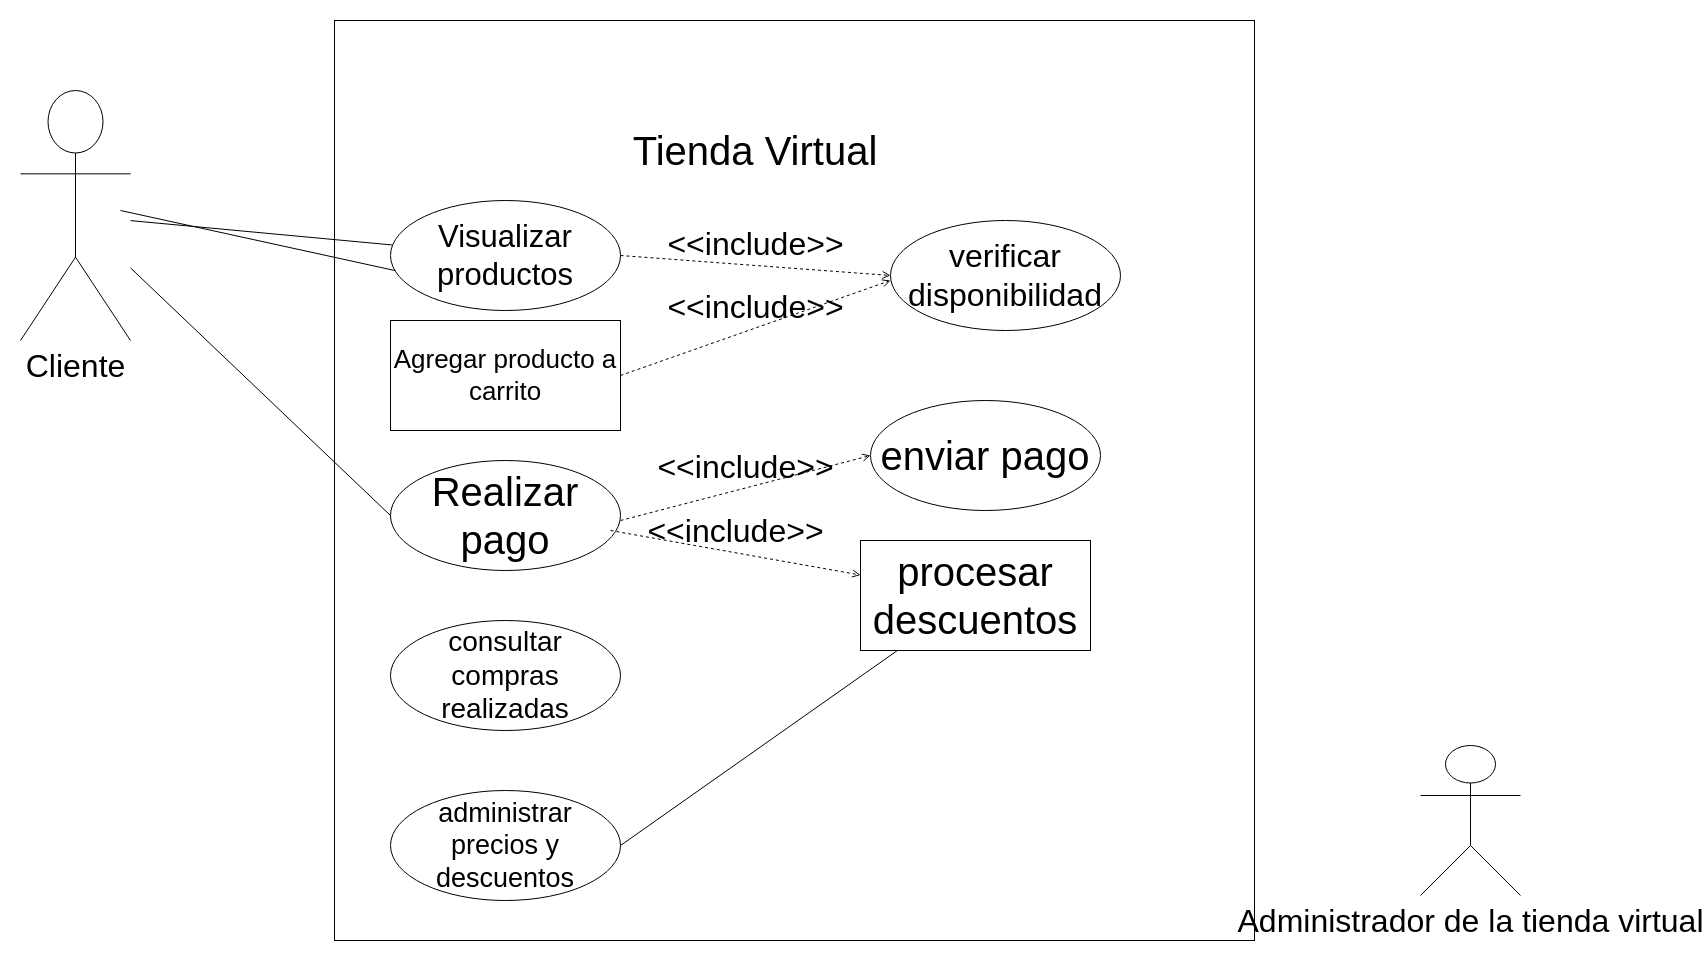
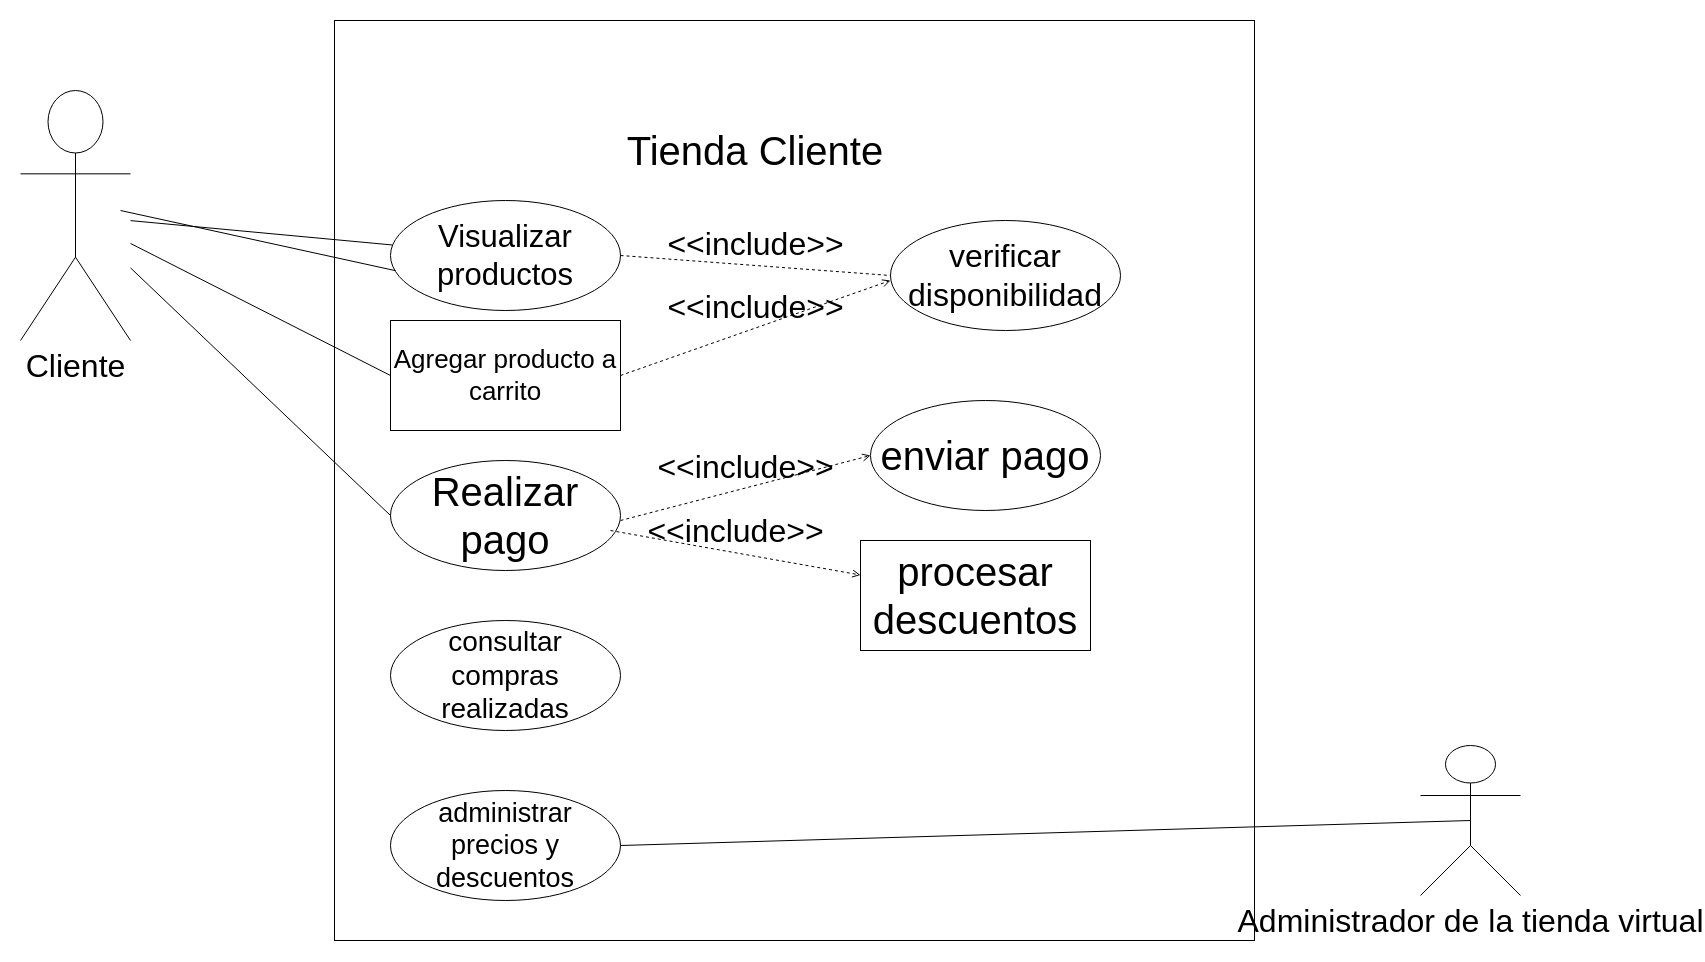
- <mxCell id="3" value="&lt;font style=&quot;font-size: 40px;&quot;&gt;Tienda Virtual&lt;/font&gt;" style="rounded=0;whiteSpace=wrap;html=1;strokeColor=none;" vertex="1" parent="1"><mxGeometry x="540" y="120" width="430" height="60" as="geometry" /></mxCell>
+ <mxCell id="3" value="&lt;font style=&quot;font-size: 40px;&quot;&gt;Tienda Cliente&lt;/font&gt;" style="rounded=0;whiteSpace=wrap;html=1;strokeColor=none;" vertex="1" parent="1"><mxGeometry x="540" y="120" width="430" height="60" as="geometry" /></mxCell>
- <mxCell id="15" value="&amp;lt;&amp;lt;include&amp;gt;&amp;gt;" style="html=1;verticalAlign=bottom;labelBackgroundColor=none;endArrow=open;endFill=0;dashed=1;rounded=0;fontSize=32;exitX=1;exitY=0.5;exitDx=0;exitDy=0;entryX=0;entryY=0.5;entryDx=0;entryDy=0;" edge="1" parent="1" source="4" target="7"><mxGeometry width="160" relative="1" as="geometry"><mxPoint x="730" y="320" as="sourcePoint" /><mxPoint x="890" y="320" as="targetPoint" /></mxGeometry></mxCell>
+ <mxCell id="15" value="&amp;lt;&amp;lt;include&amp;gt;&amp;gt;" style="html=1;verticalAlign=bottom;labelBackgroundColor=none;endArrow=none;endFill=0;dashed=1;rounded=0;fontSize=32;exitX=1;exitY=0.5;exitDx=0;exitDy=0;entryX=0;entryY=0.5;entryDx=0;entryDy=0;" edge="1" parent="1" source="4" target="7"><mxGeometry width="160" relative="1" as="geometry"><mxPoint x="730" y="320" as="sourcePoint" /><mxPoint x="890" y="320" as="targetPoint" /></mxGeometry></mxCell>
+ <mxCell id="20" value="" style="endArrow=none;html=1;rounded=0;fontSize=32;entryX=0;entryY=0.5;entryDx=0;entryDy=0;" edge="1" parent="1" source="12" target="5"><mxGeometry width="50" height="50" relative="1" as="geometry"><mxPoint x="100" y="260" as="sourcePoint" /><mxPoint x="150" y="210" as="targetPoint" /></mxGeometry></mxCell>
- <mxCell id="14" value="" style="endArrow=none;html=1;rounded=0;fontSize=32;exitX=1;exitY=0.5;exitDx=0;exitDy=0;" edge="1" parent="1" source="8" target="10"><mxGeometry width="50" height="50" relative="1" as="geometry"><mxPoint x="1390" y="940" as="sourcePoint" /><mxPoint x="1440" y="890" as="targetPoint" /></mxGeometry></mxCell>
+ <mxCell id="14" value="" style="endArrow=none;html=1;rounded=0;fontSize=32;entryX=0.5;entryY=0.5;entryDx=0;entryDy=0;entryPerimeter=0;exitX=1;exitY=0.5;exitDx=0;exitDy=0;" edge="1" parent="1" source="8" target="13"><mxGeometry width="50" height="50" relative="1" as="geometry"><mxPoint x="1390" y="940" as="sourcePoint" /><mxPoint x="1440" y="890" as="targetPoint" /></mxGeometry></mxCell>
